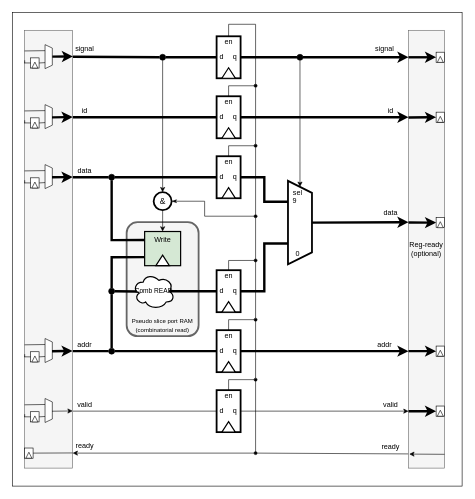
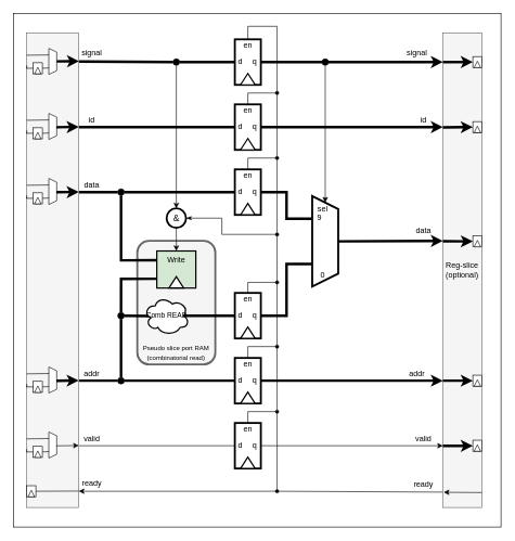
- <mxCell id="154" value="Reg-ready&lt;div&gt;(optional)&lt;/div&gt;" style="text;html=1;align=center;verticalAlign=middle;whiteSpace=wrap;rounded=0;" vertex="1" parent="1"><mxGeometry x="677.66" y="395" width="65" height="40" as="geometry" /></mxCell>
+ <mxCell id="154" value="Reg-slice&lt;div&gt;(optional)&lt;/div&gt;" style="text;html=1;align=center;verticalAlign=middle;whiteSpace=wrap;rounded=0;" vertex="1" parent="1"><mxGeometry x="677.66" y="395" width="65" height="40" as="geometry" /></mxCell>
